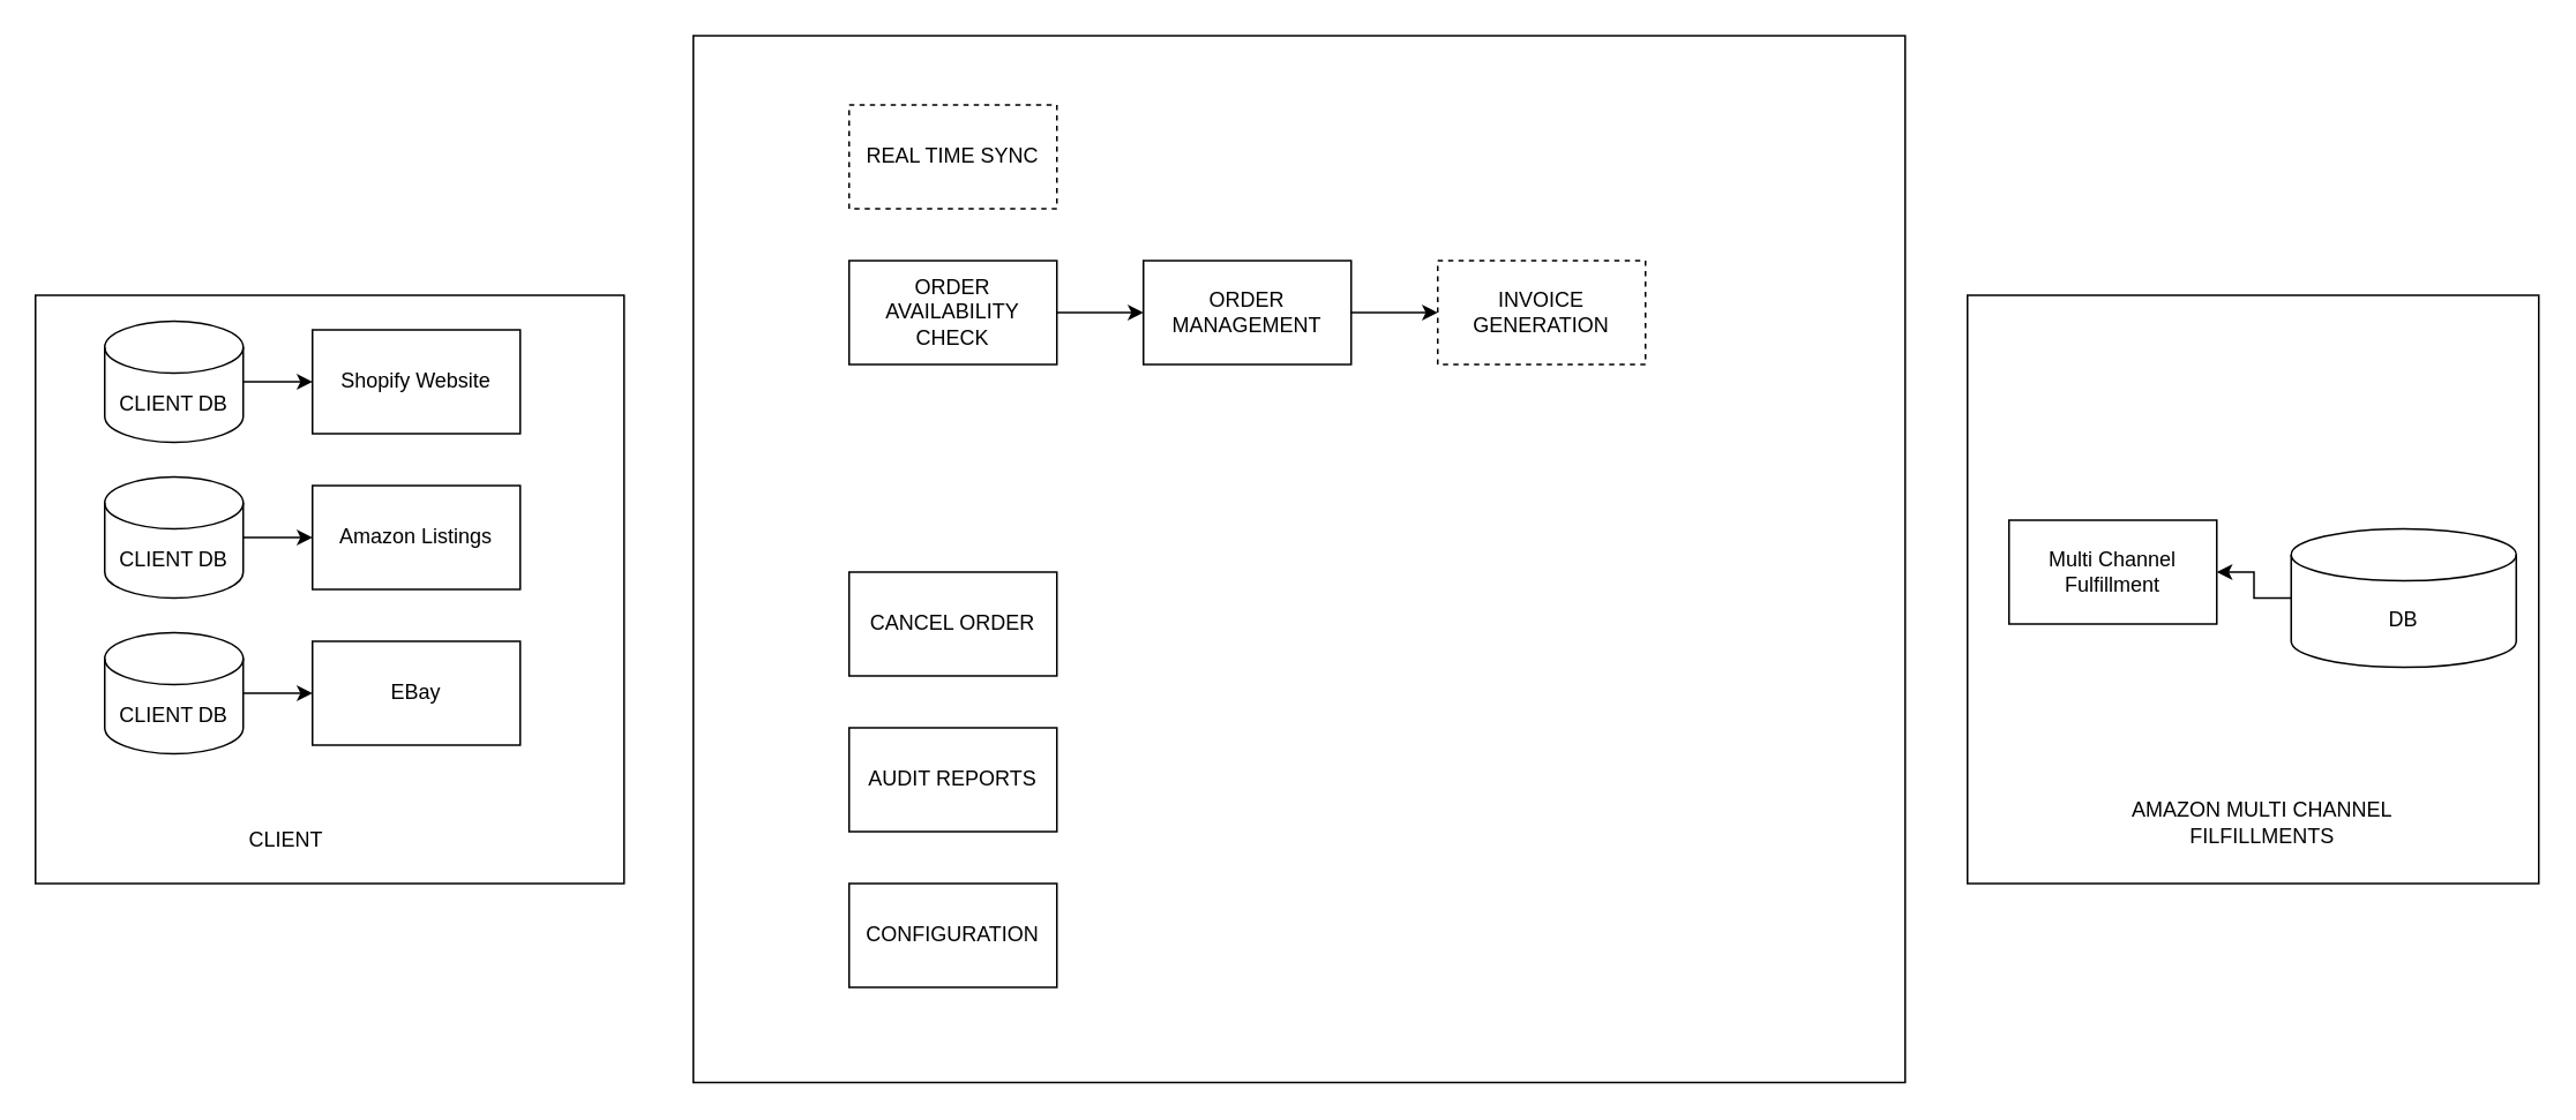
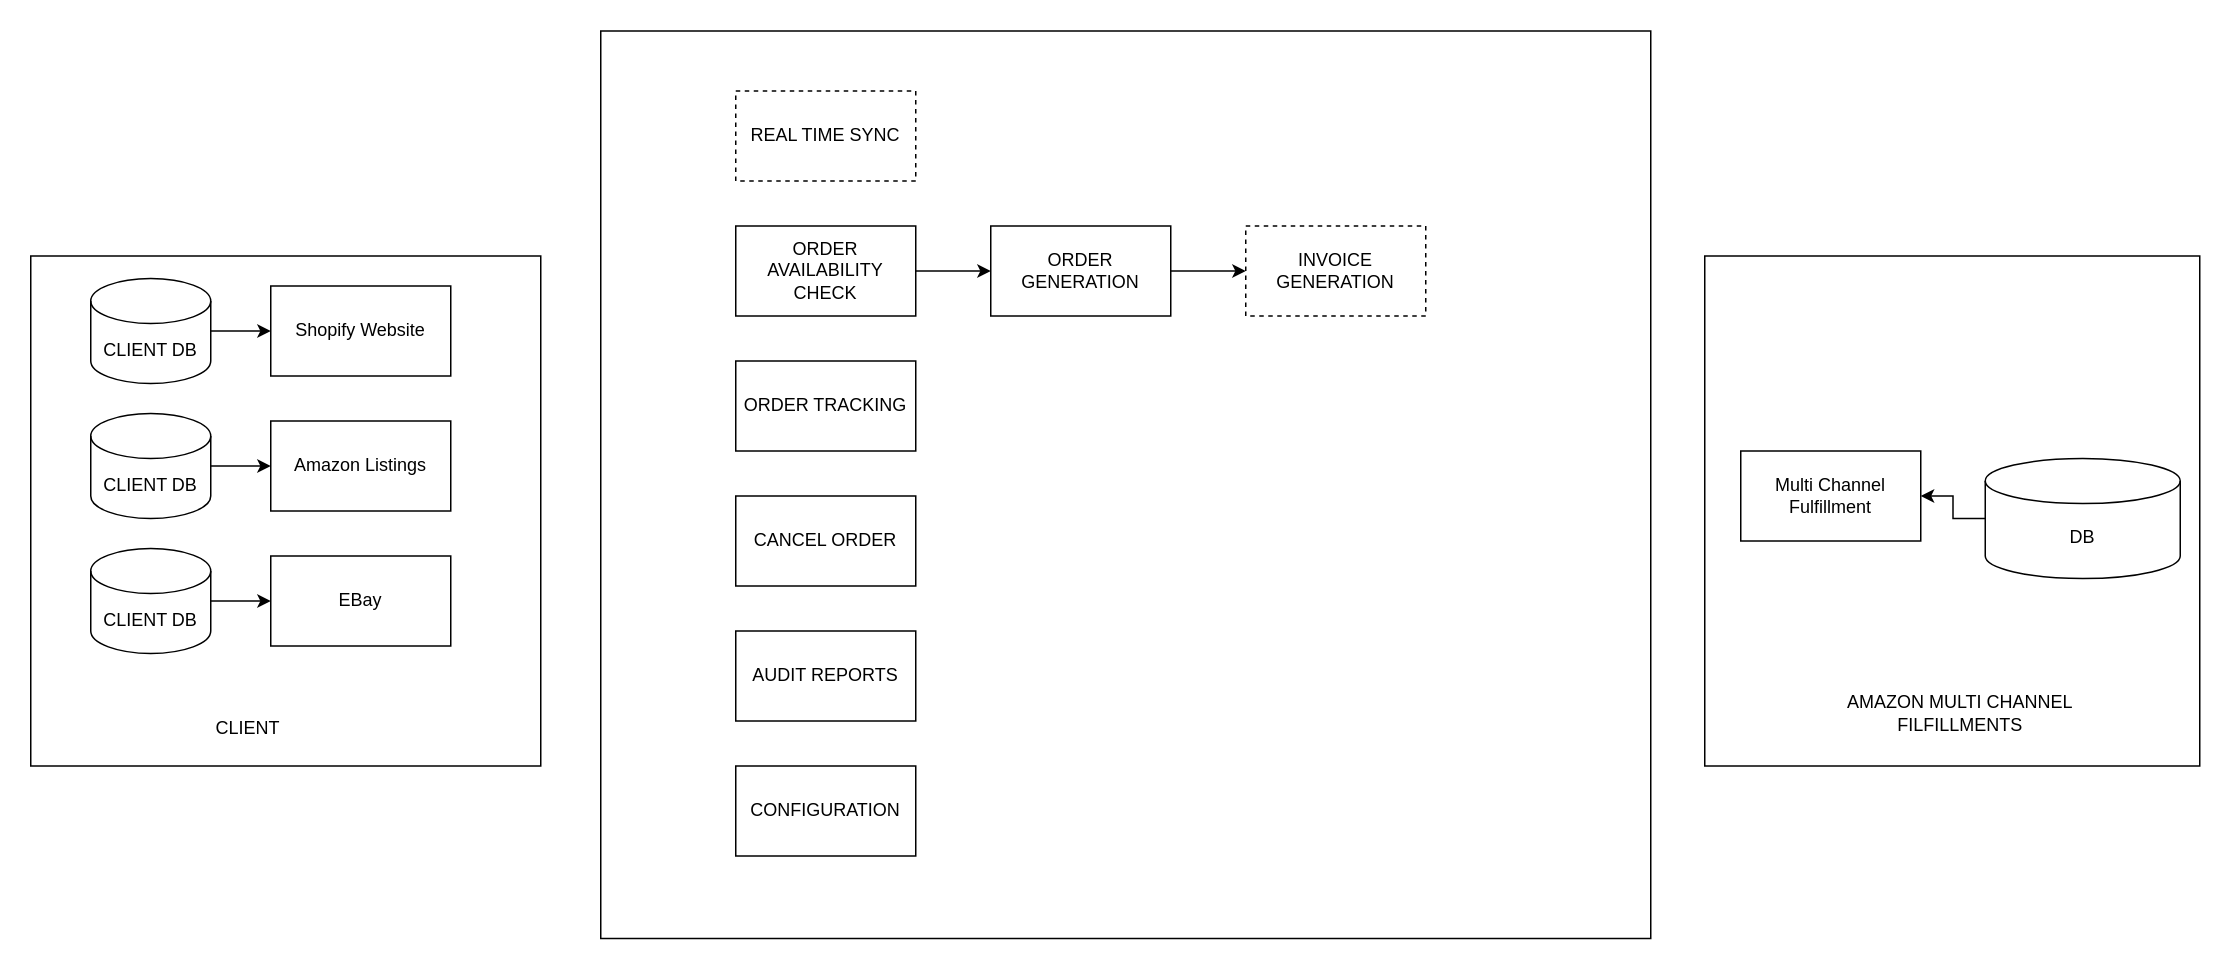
- <mxCell id="23" value="ORDER MANAGEMENT" style="rounded=0;whiteSpace=wrap;html=1;" vertex="1" parent="1"><mxGeometry x="660" y="150" width="120" height="60" as="geometry" /></mxCell>
+ <mxCell id="23" value="ORDER GENERATION" style="rounded=0;whiteSpace=wrap;html=1;" vertex="1" parent="1"><mxGeometry x="660" y="150" width="120" height="60" as="geometry" /></mxCell>
+ <mxCell id="24" value="ORDER TRACKING" style="rounded=0;whiteSpace=wrap;html=1;" vertex="1" parent="1"><mxGeometry x="490" y="240" width="120" height="60" as="geometry" /></mxCell>
